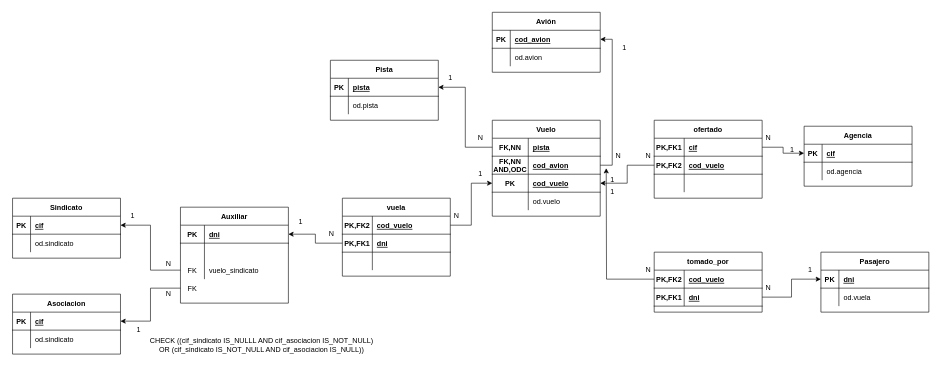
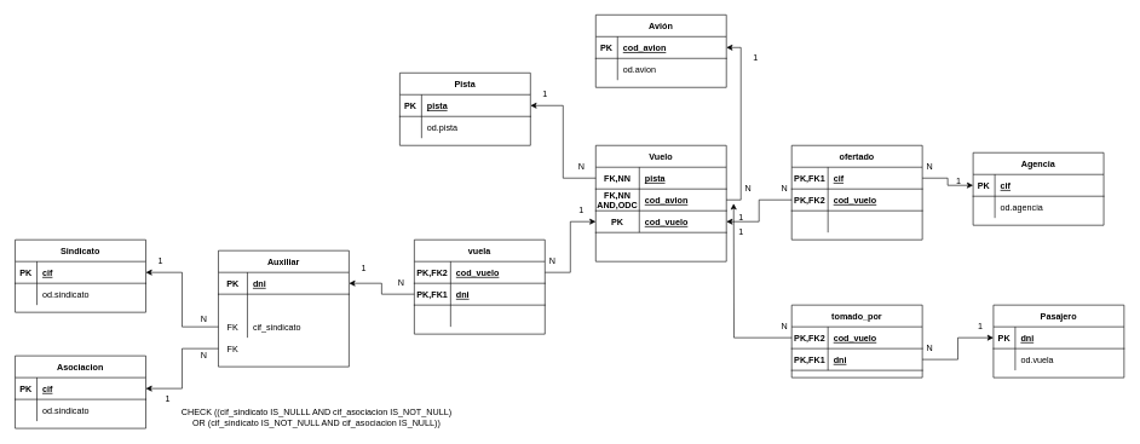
- <mxCell id="35" value="od.vuelo" style="shape=partialRectangle;connectable=0;fillColor=none;top=0;left=0;bottom=0;right=0;align=left;spacingLeft=6;overflow=hidden;" vertex="1" parent="33"><mxGeometry x="60" width="120" height="30" as="geometry"><mxRectangle width="120" height="30" as="alternateBounds" /></mxGeometry></mxCell>
- <mxCell id="83" value="vuelo_sindicato" style="shape=partialRectangle;connectable=0;fillColor=none;top=0;left=0;bottom=0;right=0;align=left;spacingLeft=6;overflow=hidden;" vertex="1" parent="81"><mxGeometry x="40.0" width="140.0" height="30" as="geometry"><mxRectangle width="140.0" height="30" as="alternateBounds" /></mxGeometry></mxCell>
+ <mxCell id="83" value="cif_sindicato" style="shape=partialRectangle;connectable=0;fillColor=none;top=0;left=0;bottom=0;right=0;align=left;spacingLeft=6;overflow=hidden;" vertex="1" parent="81"><mxGeometry x="40.0" width="140.0" height="30" as="geometry"><mxRectangle width="140.0" height="30" as="alternateBounds" /></mxGeometry></mxCell>
